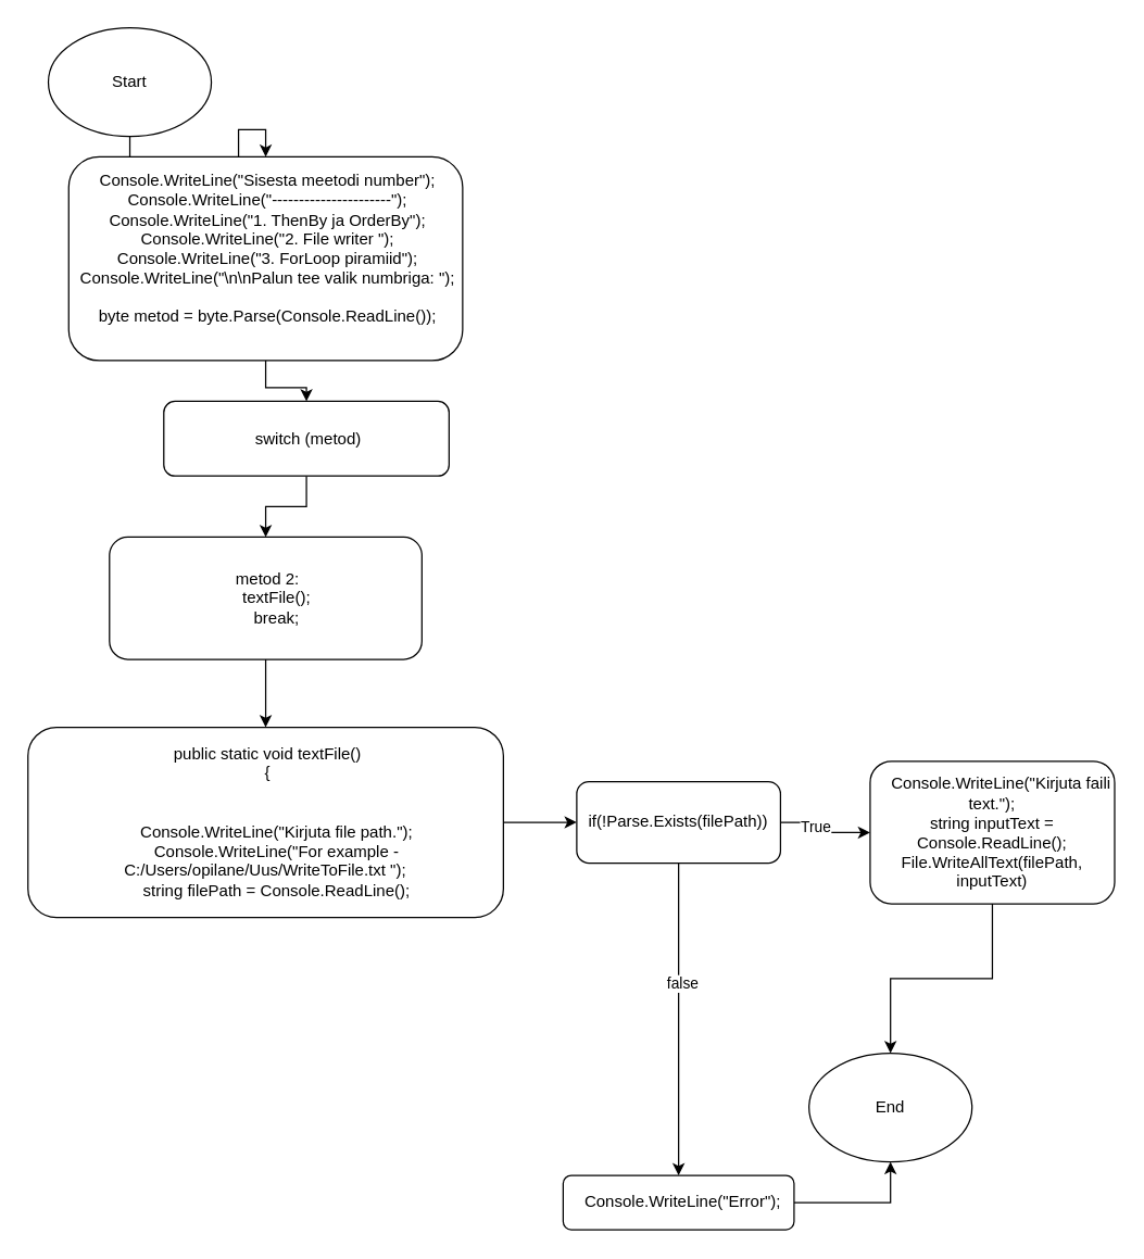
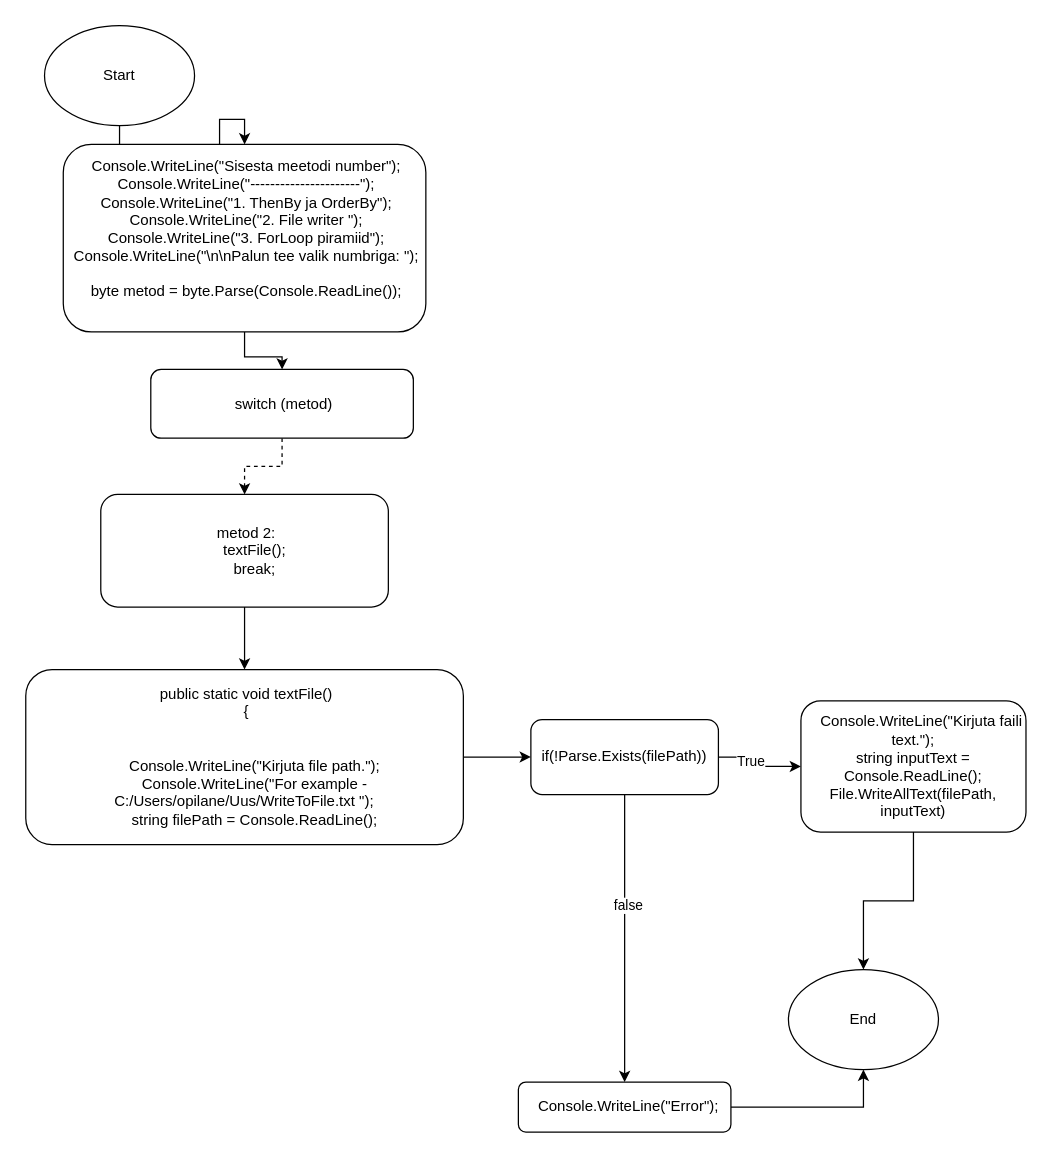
- <mxCell id="9" style="edgeStyle=orthogonalEdgeStyle;rounded=0;orthogonalLoop=1;jettySize=auto;html=1;exitX=0.5;exitY=1;exitDx=0;exitDy=0;" edge="1" parent="1" source="10" target="8"><mxGeometry relative="1" as="geometry" /></mxCell>
+ <mxCell id="9" style="edgeStyle=orthogonalEdgeStyle;rounded=0;orthogonalLoop=1;jettySize=auto;html=1;exitX=0.5;exitY=1;exitDx=0;exitDy=0;dashed=1;" edge="1" parent="1" source="10" target="8"><mxGeometry relative="1" as="geometry" /></mxCell>
- <mxCell id="4" value="End" style="ellipse;whiteSpace=wrap;html=1;" vertex="1" parent="1"><mxGeometry x="595" y="775" width="120" height="80" as="geometry" /></mxCell>
+ <mxCell id="4" value="End" style="ellipse;whiteSpace=wrap;html=1;" vertex="1" parent="1"><mxGeometry x="630" y="775" width="120" height="80" as="geometry" /></mxCell>
